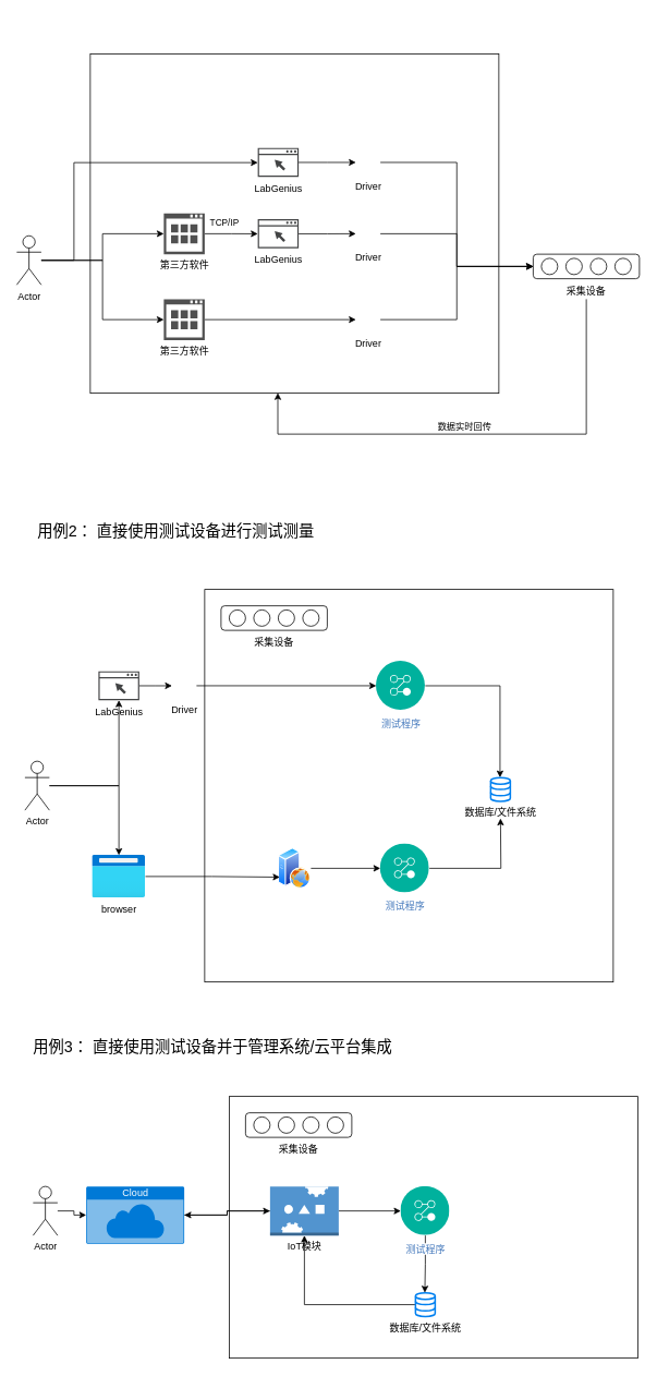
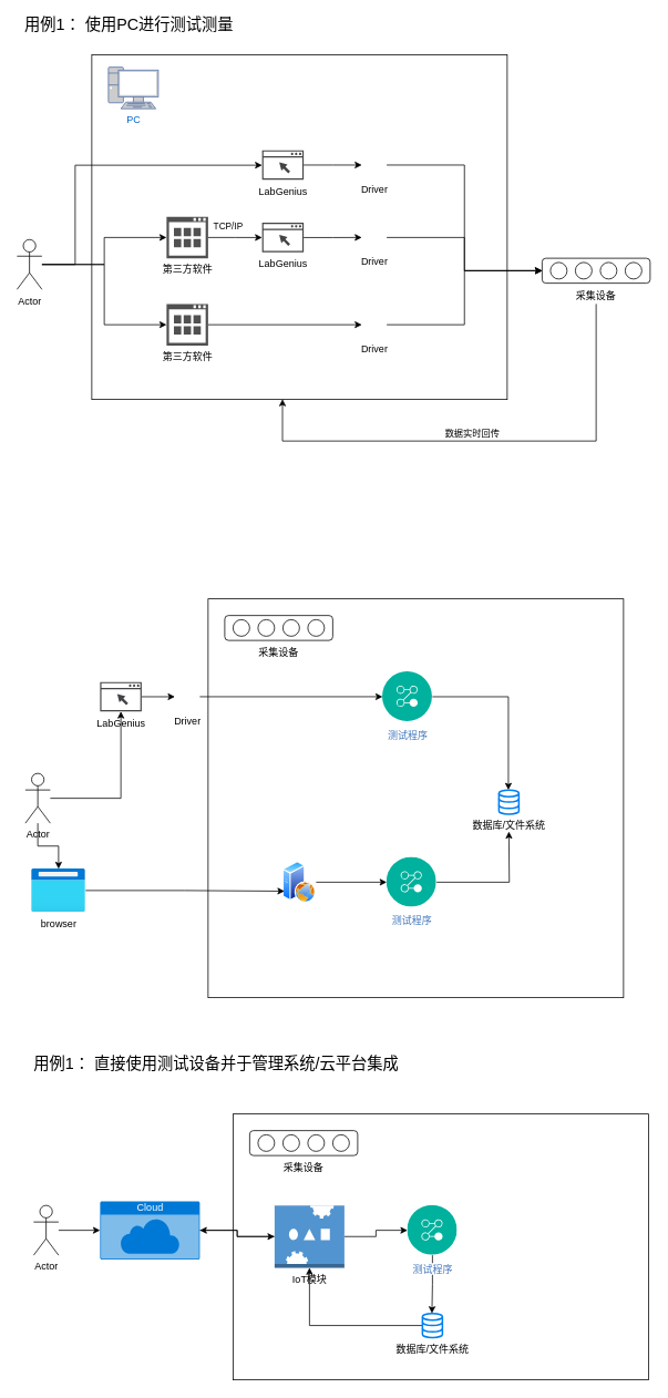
+ <mxCell id="32" value="&lt;font style=&quot;font-size: 19px&quot;&gt;用例1： 使用PC进行测试测量&lt;/font&gt;" style="text;html=1;strokeColor=none;fillColor=none;align=center;verticalAlign=middle;whiteSpace=wrap;rounded=0;" vertex="1" parent="1"><mxGeometry x="20" y="20" width="270" height="20" as="geometry" /></mxCell>
+ <mxCell id="8" value="PC" style="fontColor=#0066CC;verticalAlign=top;verticalLabelPosition=bottom;labelPosition=center;align=center;html=1;outlineConnect=0;fillColor=#CCCCCC;strokeColor=#6881B3;gradientColor=none;gradientDirection=north;strokeWidth=2;shape=mxgraph.networks.pc;" vertex="1" parent="1"><mxGeometry x="130" y="80" width="60" height="50" as="geometry" /></mxCell>
- <mxCell id="33" value="&lt;font style=&quot;font-size: 19px&quot;&gt;用例2： 直接使用测试设备进行测试测量&lt;/font&gt;" style="text;html=1;strokeColor=none;fillColor=none;align=center;verticalAlign=middle;whiteSpace=wrap;rounded=0;" vertex="1" parent="1"><mxGeometry x="30" y="640" width="370" height="20" as="geometry" /></mxCell>
- <mxCell id="56" value="browser" style="aspect=fixed;html=1;points=[];align=center;image;fontSize=12;image=img/lib/azure2/general/Browser.svg;" vertex="1" parent="1"><mxGeometry x="112.5" y="1045" width="65" height="52" as="geometry" /></mxCell>
+ <mxCell id="56" value="browser" style="aspect=fixed;html=1;points=[];align=center;image;fontSize=12;image=img/lib/azure2/general/Browser.svg;" vertex="1" parent="1"><mxGeometry x="37.5" y="1045" width="65" height="52" as="geometry" /></mxCell>
- <mxCell id="60" value="&lt;font style=&quot;font-size: 19px&quot;&gt;用例3： 直接使用测试设备并于管理系统/云平台集成&lt;/font&gt;" style="text;html=1;strokeColor=none;fillColor=none;align=center;verticalAlign=middle;whiteSpace=wrap;rounded=0;" vertex="1" parent="1"><mxGeometry x="30" y="1270" width="460" height="20" as="geometry" /></mxCell>
+ <mxCell id="60" value="&lt;font style=&quot;font-size: 19px&quot;&gt;用例1： 直接使用测试设备并于管理系统/云平台集成&lt;/font&gt;" style="text;html=1;strokeColor=none;fillColor=none;align=center;verticalAlign=middle;whiteSpace=wrap;rounded=0;" vertex="1" parent="1"><mxGeometry x="30" y="1270" width="460" height="20" as="geometry" /></mxCell>
- <mxCell id="79" value="IoT模块" style="outlineConnect=0;dashed=0;verticalLabelPosition=bottom;verticalAlign=top;align=center;html=1;shape=mxgraph.aws3.servo;fillColor=#5294CF;gradientColor=none;" vertex="1" parent="1"><mxGeometry x="330" y="1450" width="84" height="60" as="geometry" /></mxCell>
+ <mxCell id="79" value="IoT模块" style="outlineConnect=0;dashed=0;verticalLabelPosition=bottom;verticalAlign=top;align=center;html=1;shape=mxgraph.aws3.servo;fillColor=#5294CF;gradientColor=none;" vertex="1" parent="1"><mxGeometry x="330" y="1450" width="84" height="75" as="geometry" /></mxCell>
- <mxCell id="63" value="Cloud" style="html=1;strokeColor=none;fillColor=#0079D6;labelPosition=center;verticalLabelPosition=middle;verticalAlign=top;align=center;fontSize=12;outlineConnect=0;spacingTop=-6;fontColor=#FFFFFF;shape=mxgraph.sitemap.cloud;" vertex="1" parent="1"><mxGeometry x="105" y="1450" width="120" height="70" as="geometry" /></mxCell>
+ <mxCell id="63" value="Cloud" style="html=1;strokeColor=none;fillColor=#0079D6;labelPosition=center;verticalLabelPosition=middle;verticalAlign=top;align=center;fontSize=12;outlineConnect=0;spacingTop=-6;fontColor=#FFFFFF;shape=mxgraph.sitemap.cloud;" vertex="1" parent="1"><mxGeometry x="120" y="1445" width="120" height="70" as="geometry" /></mxCell>
